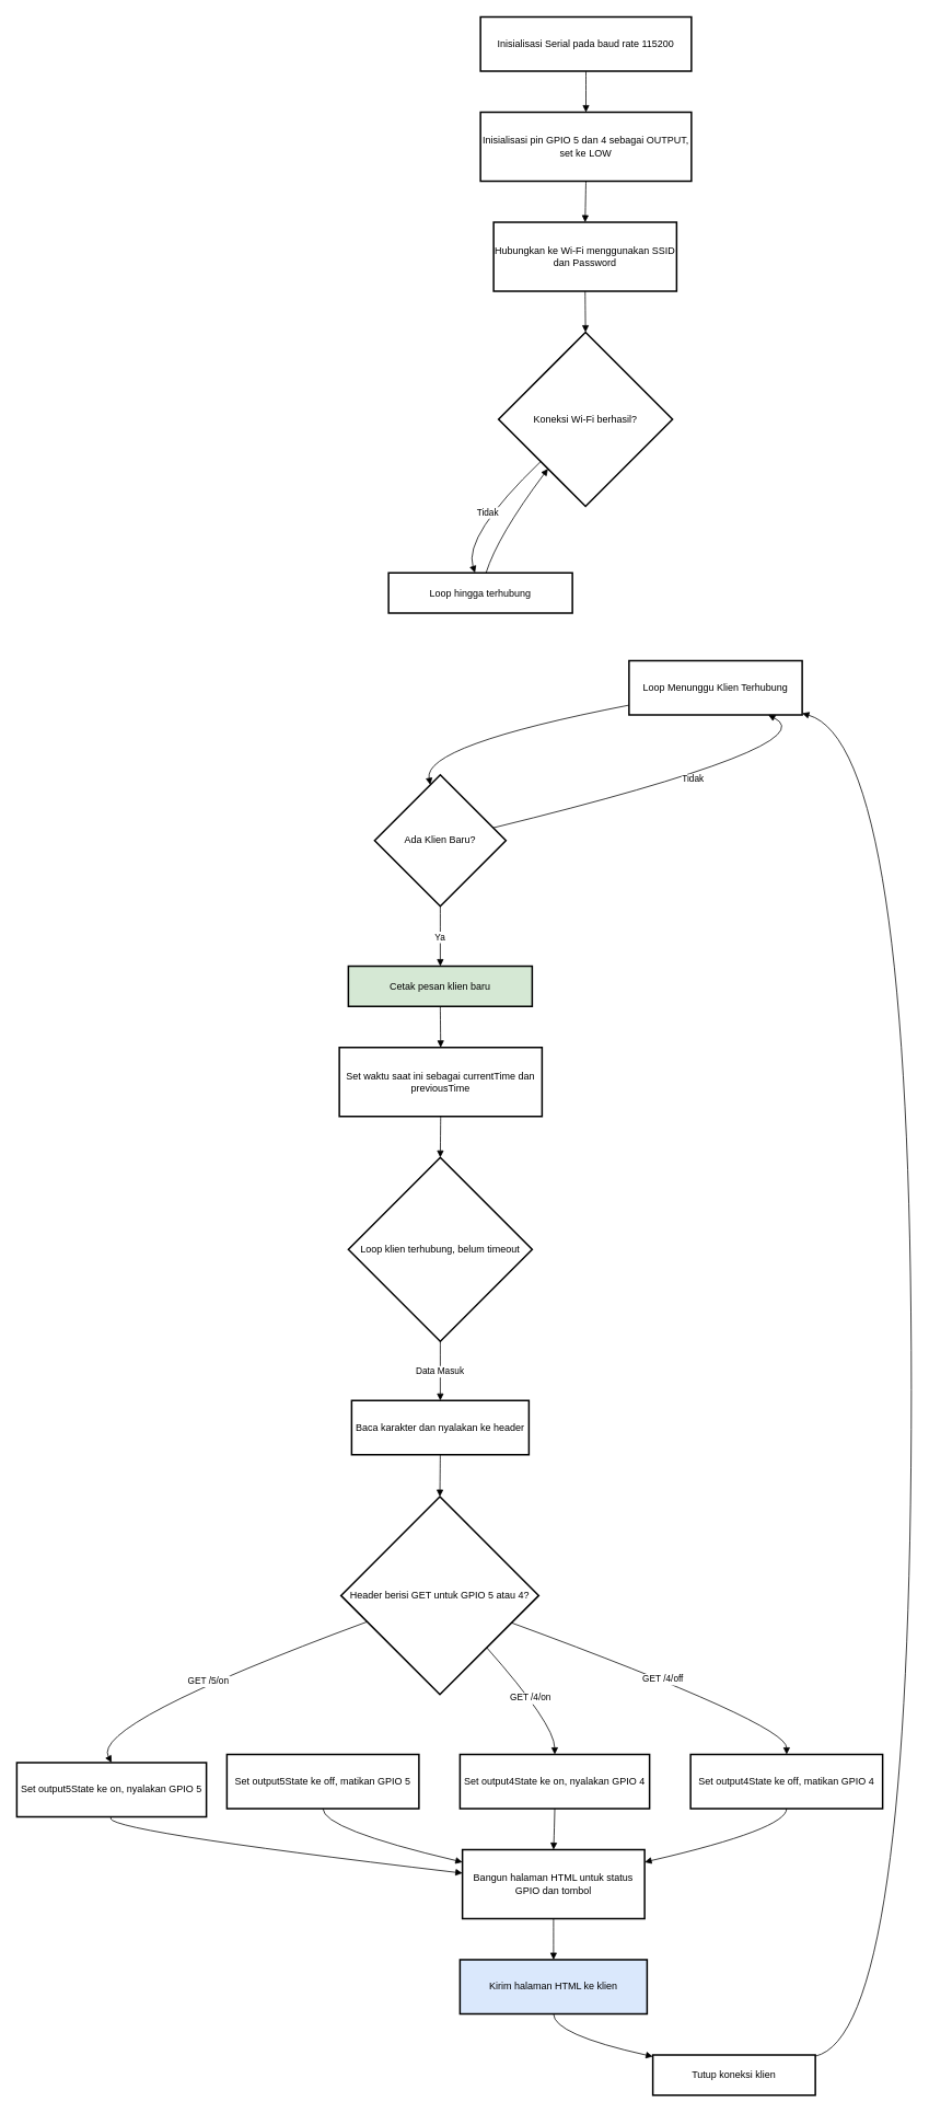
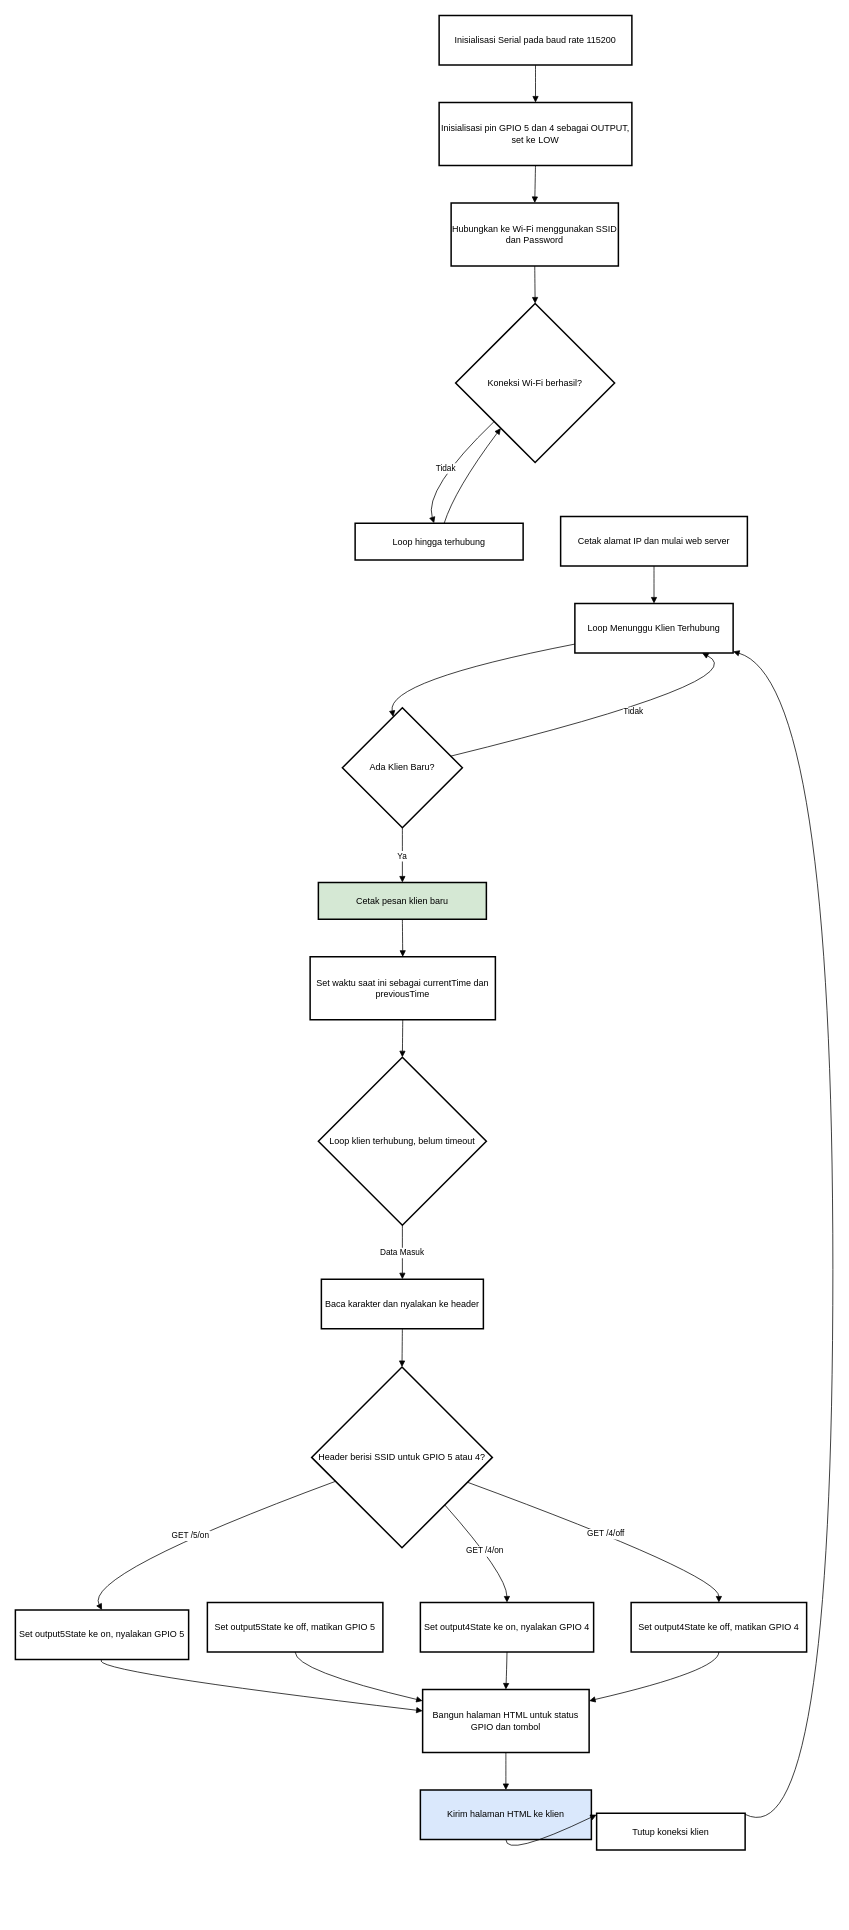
+ <mxCell id="7" value="Cetak alamat IP dan mulai web server" style="whiteSpace=wrap;strokeWidth=2;" vertex="1" parent="1"><mxGeometry x="747" y="688" width="249" height="66" as="geometry" /></mxCell>
+ <mxCell id="27" value="" style="curved=1;startArrow=none;endArrow=block;exitX=0.5;exitY=1.01;entryX=0.5;entryY=0.01;rounded=0;" edge="1" parent="1" source="7" target="8"><mxGeometry relative="1" as="geometry"><Array as="points" /></mxGeometry></mxCell>
- <mxCell id="14" value="Header berisi GET untuk GPIO 5 atau 4?" style="rhombus;strokeWidth=2;whiteSpace=wrap;" vertex="1" parent="1"><mxGeometry x="415" y="1822" width="241" height="241" as="geometry" /></mxCell>
+ <mxCell id="14" value="Header berisi SSID untuk GPIO 5 atau 4?" style="rhombus;strokeWidth=2;whiteSpace=wrap;" vertex="1" parent="1"><mxGeometry x="415" y="1822" width="241" height="241" as="geometry" /></mxCell>
- <mxCell id="21" value="Tutup koneksi klien" style="whiteSpace=wrap;strokeWidth=2;" vertex="1" parent="1"><mxGeometry x="795" y="2502" width="198" height="49" as="geometry" /></mxCell>
+ <mxCell id="21" value="Tutup koneksi klien" style="whiteSpace=wrap;strokeWidth=2;" vertex="1" parent="1"><mxGeometry x="795" y="2417" width="198" height="49" as="geometry" /></mxCell>
